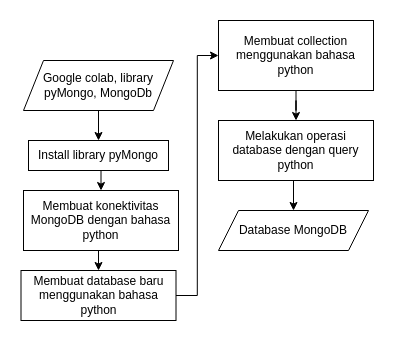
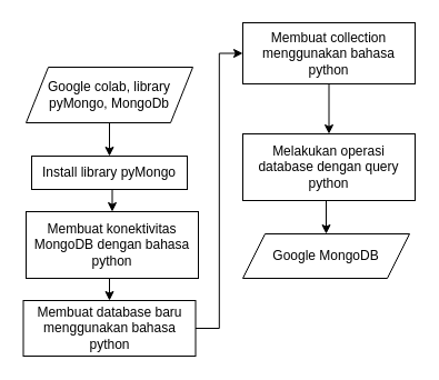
- <mxCell id="11" value="Membuat collection menggunakan bahasa python" style="rounded=0;whiteSpace=wrap;html=1;" vertex="1" parent="1"><mxGeometry x="218" y="20" width="155" height="70" as="geometry" /></mxCell>
+ <mxCell id="11" value="Membuat collection menggunakan bahasa python" style="rounded=0;whiteSpace=wrap;html=1;" vertex="1" parent="1"><mxGeometry x="218" y="20" width="155" height="55" as="geometry" /></mxCell>
- <mxCell id="14" value="Database MongoDB" style="shape=parallelogram;perimeter=parallelogramPerimeter;whiteSpace=wrap;html=1;fixedSize=1;" vertex="1" parent="1"><mxGeometry x="218" y="210" width="150" height="40" as="geometry" /></mxCell>
+ <mxCell id="14" value="Google MongoDB" style="shape=parallelogram;perimeter=parallelogramPerimeter;whiteSpace=wrap;html=1;fixedSize=1;" vertex="1" parent="1"><mxGeometry x="218" y="210" width="150" height="40" as="geometry" /></mxCell>
